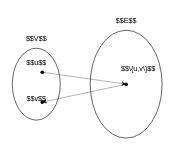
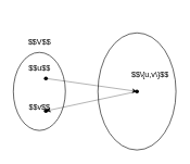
- <mxCell id="13" value="$$E$$" style="text;html=1;align=center;verticalAlign=middle;resizable=0;points=[];autosize=1;strokeColor=none;fillColor=none;" vertex="1" parent="1"><mxGeometry x="180" y="20" width="60" height="30" as="geometry" /></mxCell>
